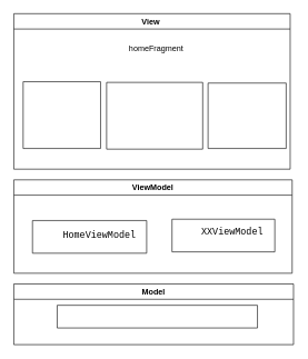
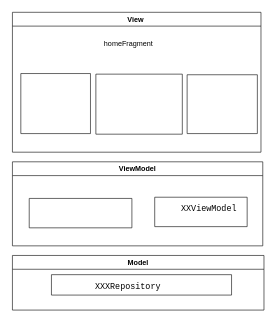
- <mxCell id="6" value="homeFragment" style="text;html=1;align=center;verticalAlign=middle;resizable=0;points=[];autosize=1;strokeColor=none;fillColor=none;" vertex="1" parent="1"><mxGeometry x="183" y="60" width="99" height="26" as="geometry" /></mxCell>
+ <mxCell id="6" value="homeFragment" style="text;html=1;align=center;verticalAlign=middle;resizable=0;points=[];autosize=1;strokeColor=none;fillColor=none;" vertex="1" parent="1"><mxGeometry x="163" y="60" width="99" height="26" as="geometry" /></mxCell>
- <mxCell id="9" value="&lt;div style=&quot;font-family: Consolas, &amp;quot;Courier New&amp;quot;, monospace; font-size: 14px; line-height: 19px;&quot;&gt;&lt;span style=&quot;background-color: rgb(255, 255, 255);&quot;&gt;HomeViewModel&lt;/span&gt;&lt;/div&gt;" style="text;html=1;align=center;verticalAlign=middle;resizable=0;points=[];autosize=1;strokeColor=none;fillColor=none;" vertex="1" parent="8"><mxGeometry x="41" y="7" width="118" height="31" as="geometry" /></mxCell>
+ <mxCell id="14" value="&lt;div style=&quot;font-family: Consolas, &amp;quot;Courier New&amp;quot;, monospace; font-size: 14px; line-height: 19px;&quot;&gt;&lt;div style=&quot;line-height: 19px;&quot;&gt;&lt;span style=&quot;background-color: rgb(255, 255, 255);&quot;&gt;XXXRepository&lt;/span&gt;&lt;/div&gt;&lt;/div&gt;" style="text;html=1;align=center;verticalAlign=middle;resizable=0;points=[];autosize=1;strokeColor=none;fillColor=none;" vertex="1" parent="1"><mxGeometry x="153" y="461" width="118" height="31" as="geometry" /></mxCell>
